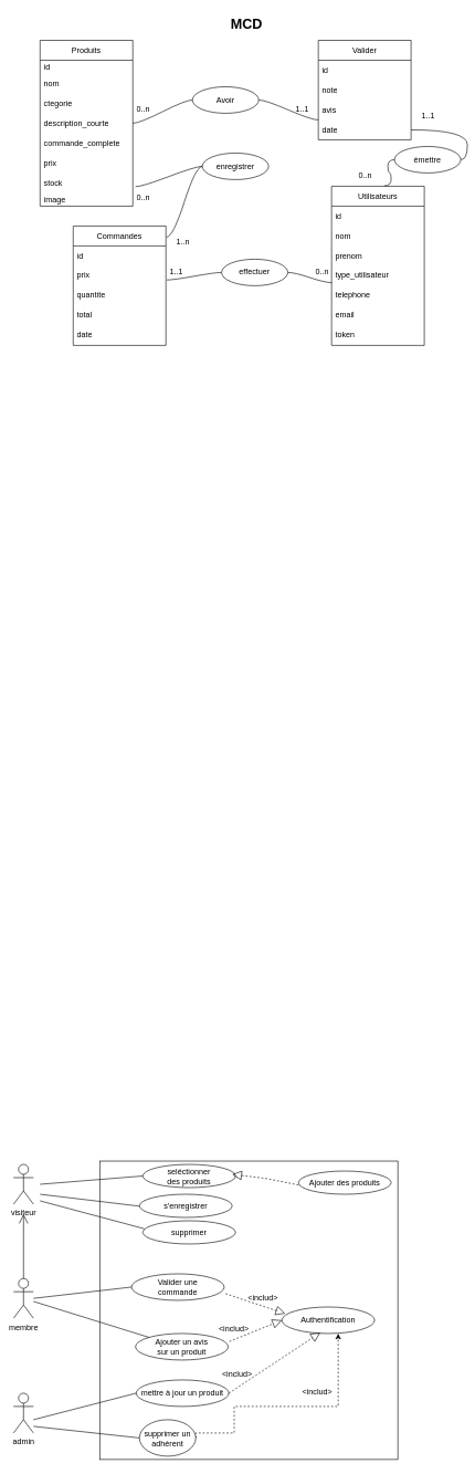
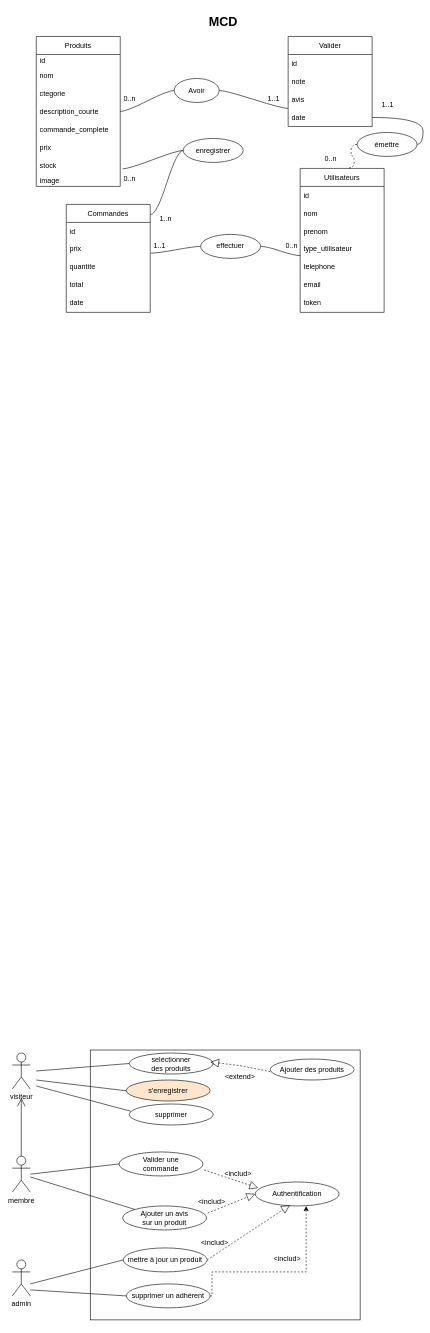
- <mxCell id="68" value="Avoir" style="ellipse;whiteSpace=wrap;html=1;align=center;newEdgeStyle={&quot;edgeStyle&quot;:&quot;entityRelationEdgeStyle&quot;,&quot;startArrow&quot;:&quot;none&quot;,&quot;endArrow&quot;:&quot;none&quot;,&quot;segment&quot;:10,&quot;curved&quot;:1,&quot;sourcePerimeterSpacing&quot;:0,&quot;targetPerimeterSpacing&quot;:0};treeFolding=1;treeMoving=1;" vertex="1" parent="1"><mxGeometry x="290" y="130" width="100" height="40" as="geometry" /></mxCell>
+ <mxCell id="68" value="Avoir" style="ellipse;whiteSpace=wrap;html=1;align=center;newEdgeStyle={&quot;edgeStyle&quot;:&quot;entityRelationEdgeStyle&quot;,&quot;startArrow&quot;:&quot;none&quot;,&quot;endArrow&quot;:&quot;none&quot;,&quot;segment&quot;:10,&quot;curved&quot;:1,&quot;sourcePerimeterSpacing&quot;:0,&quot;targetPerimeterSpacing&quot;:0};treeFolding=1;treeMoving=1;" vertex="1" parent="1"><mxGeometry x="290" y="130" width="75" height="40" as="geometry" /></mxCell>
- <mxCell id="61" value="" style="edgeStyle=entityRelationEdgeStyle;rounded=0;orthogonalLoop=1;jettySize=auto;html=1;startArrow=none;endArrow=none;segment=10;curved=1;sourcePerimeterSpacing=0;targetPerimeterSpacing=0;entryX=0.571;entryY=-0.003;entryDx=0;entryDy=0;entryPerimeter=0;" edge="1" parent="1" source="63" target="42"><mxGeometry relative="1" as="geometry" /></mxCell>
+ <mxCell id="61" value="" style="edgeStyle=entityRelationEdgeStyle;rounded=0;orthogonalLoop=1;jettySize=auto;html=1;startArrow=none;endArrow=none;segment=10;curved=1;sourcePerimeterSpacing=0;targetPerimeterSpacing=0;entryX=0.571;entryY=-0.003;entryDx=0;entryDy=0;entryPerimeter=0;dashed=1;" edge="1" parent="1" source="63" target="42"><mxGeometry relative="1" as="geometry" /></mxCell>
+ <mxCell id="31" value="&amp;lt;extend&amp;gt;" style="text;strokeColor=none;fillColor=none;spacingLeft=4;spacingRight=4;overflow=hidden;rotatable=0;points=[[0,0.5],[1,0.5]];portConstraint=eastwest;fontSize=12;whiteSpace=wrap;html=1;" parent="1" vertex="1"><mxGeometry x="369" y="1780" width="61" height="30" as="geometry" /></mxCell>
- <mxCell id="21" value="s'enregistrer" style="ellipse;whiteSpace=wrap;html=1;" parent="1" vertex="1"><mxGeometry x="210" y="1800" width="140" height="35" as="geometry" /></mxCell>
+ <mxCell id="21" value="s'enregistrer" style="ellipse;whiteSpace=wrap;html=1;fillColor=#ffe6cc;" parent="1" vertex="1"><mxGeometry x="210" y="1800" width="140" height="35" as="geometry" /></mxCell>
- <mxCell id="13" value="supprimer un adhérent" style="ellipse;whiteSpace=wrap;html=1;" parent="1" vertex="1"><mxGeometry x="210" y="2140" width="85" height="55" as="geometry" /></mxCell>
+ <mxCell id="13" value="supprimer un adhérent" style="ellipse;whiteSpace=wrap;html=1;" parent="1" vertex="1"><mxGeometry x="210" y="2140" width="140" height="40" as="geometry" /></mxCell>
